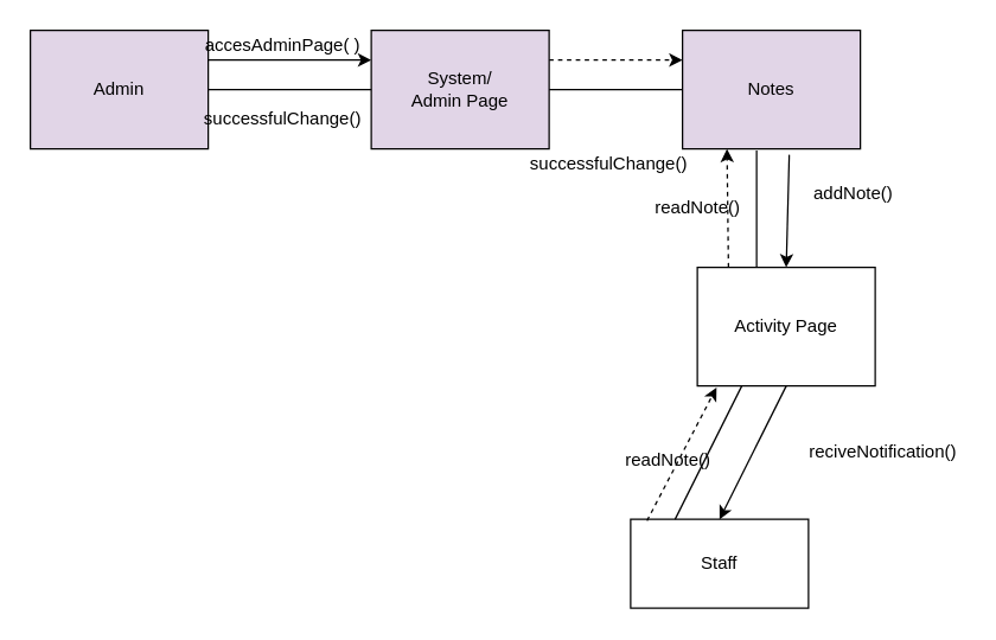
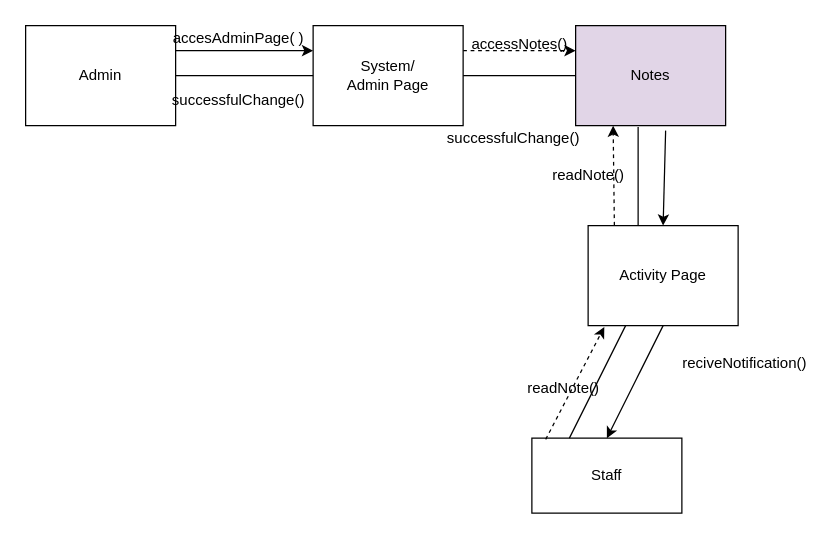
+ <mxCell id="10" value="accessNotes()" style="text;html=1;align=center;verticalAlign=middle;resizable=0;points=[];autosize=1;strokeColor=none;" vertex="1" parent="1"><mxGeometry x="370" y="25" width="90" height="20" as="geometry" /></mxCell>
- <mxCell id="2" value="Admin" style="rounded=0;whiteSpace=wrap;html=1;fillColor=#e1d5e7;" vertex="1" parent="1"><mxGeometry x="20" y="20" width="120" height="80" as="geometry" /></mxCell>
+ <mxCell id="2" value="Admin" style="rounded=0;whiteSpace=wrap;html=1;" vertex="1" parent="1"><mxGeometry x="20" y="20" width="120" height="80" as="geometry" /></mxCell>
- <mxCell id="4" value="System/&lt;br&gt;Admin Page" style="rounded=0;whiteSpace=wrap;html=1;fillColor=#e1d5e7;" vertex="1" parent="1"><mxGeometry x="250" y="20" width="120" height="80" as="geometry" /></mxCell>
+ <mxCell id="4" value="System/&lt;br&gt;Admin Page" style="rounded=0;whiteSpace=wrap;html=1;" vertex="1" parent="1"><mxGeometry x="250" y="20" width="120" height="80" as="geometry" /></mxCell>
- <mxCell id="12" value="addNote()" style="text;html=1;align=center;verticalAlign=middle;resizable=0;points=[];autosize=1;strokeColor=none;" vertex="1" parent="1"><mxGeometry x="540" y="120" width="70" height="20" as="geometry" /></mxCell>
- <mxCell id="16" value="reciveNotification()" style="text;html=1;align=center;verticalAlign=middle;resizable=0;points=[];autosize=1;strokeColor=none;" vertex="1" parent="1"><mxGeometry x="540" y="295" width="110" height="20" as="geometry" /></mxCell>
+ <mxCell id="16" value="reciveNotification()" style="text;html=1;align=center;verticalAlign=middle;resizable=0;points=[];autosize=1;strokeColor=none;" vertex="1" parent="1"><mxGeometry x="540" y="280" width="110" height="20" as="geometry" /></mxCell>
